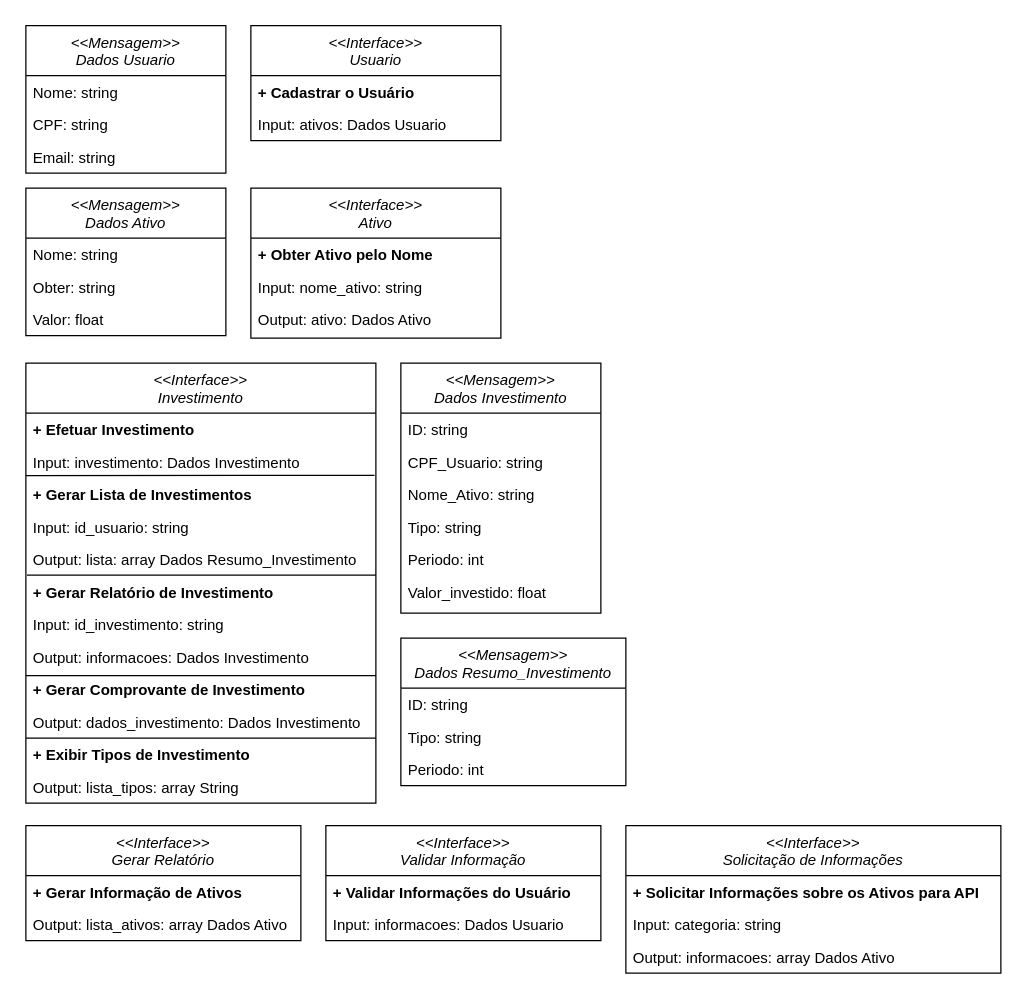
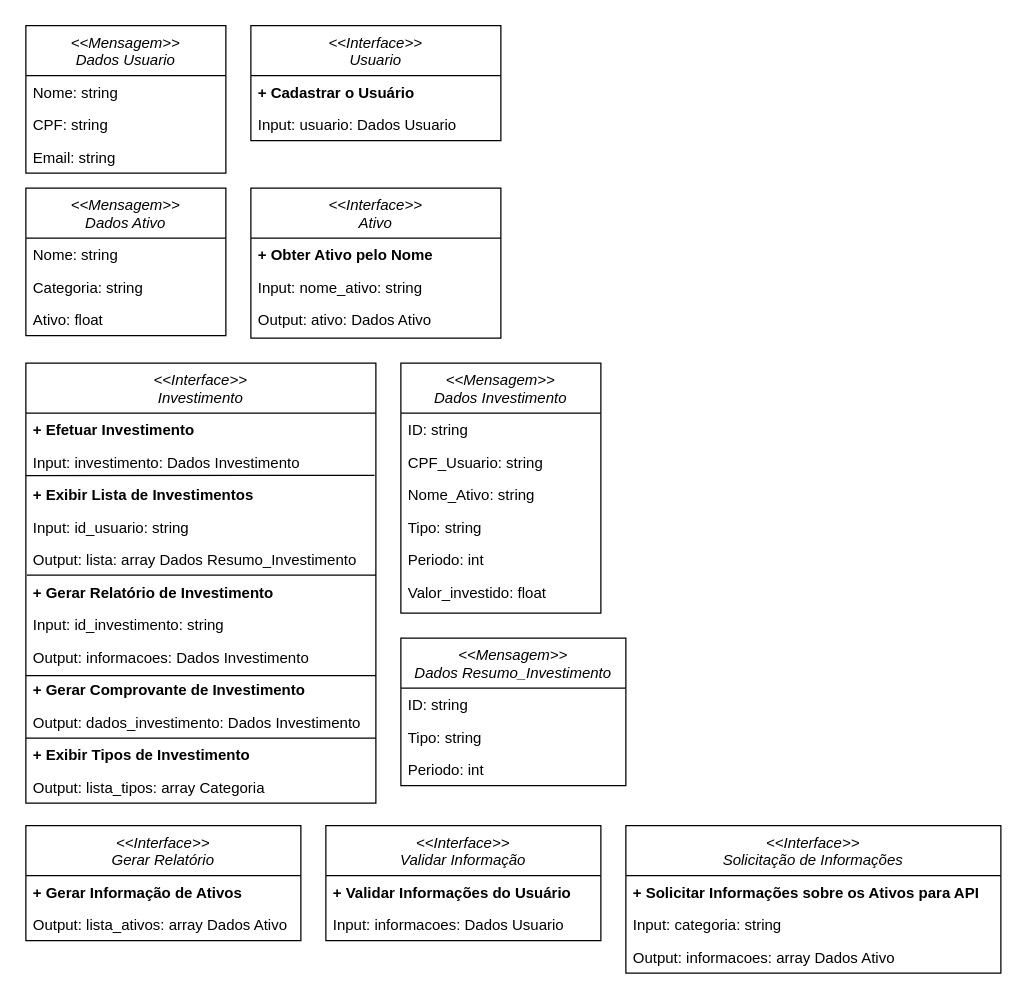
- <mxCell id="8" value="Input: ativos: Dados Usuario" style="text;align=left;verticalAlign=top;spacingLeft=4;spacingRight=4;overflow=hidden;rotatable=0;points=[[0,0.5],[1,0.5]];portConstraint=eastwest;rounded=0;shadow=0;html=0;" vertex="1" parent="6"><mxGeometry y="66" width="200" height="26" as="geometry" /></mxCell>
+ <mxCell id="8" value="Input: usuario: Dados Usuario" style="text;align=left;verticalAlign=top;spacingLeft=4;spacingRight=4;overflow=hidden;rotatable=0;points=[[0,0.5],[1,0.5]];portConstraint=eastwest;rounded=0;shadow=0;html=0;" vertex="1" parent="6"><mxGeometry y="66" width="200" height="26" as="geometry" /></mxCell>
- <mxCell id="11" value="Obter: string" style="text;align=left;verticalAlign=top;spacingLeft=4;spacingRight=4;overflow=hidden;rotatable=0;points=[[0,0.5],[1,0.5]];portConstraint=eastwest;rounded=0;shadow=0;html=0;" vertex="1" parent="9"><mxGeometry y="66" width="160" height="26" as="geometry" /></mxCell>
+ <mxCell id="11" value="Categoria: string" style="text;align=left;verticalAlign=top;spacingLeft=4;spacingRight=4;overflow=hidden;rotatable=0;points=[[0,0.5],[1,0.5]];portConstraint=eastwest;rounded=0;shadow=0;html=0;" vertex="1" parent="9"><mxGeometry y="66" width="160" height="26" as="geometry" /></mxCell>
- <mxCell id="12" value="Valor: float" style="text;align=left;verticalAlign=top;spacingLeft=4;spacingRight=4;overflow=hidden;rotatable=0;points=[[0,0.5],[1,0.5]];portConstraint=eastwest;rounded=0;shadow=0;html=0;" vertex="1" parent="9"><mxGeometry y="92" width="160" height="26" as="geometry" /></mxCell>
+ <mxCell id="12" value="Ativo: float" style="text;align=left;verticalAlign=top;spacingLeft=4;spacingRight=4;overflow=hidden;rotatable=0;points=[[0,0.5],[1,0.5]];portConstraint=eastwest;rounded=0;shadow=0;html=0;" vertex="1" parent="9"><mxGeometry y="92" width="160" height="26" as="geometry" /></mxCell>
- <mxCell id="28" value="+ Gerar Lista de Investimentos" style="text;align=left;verticalAlign=top;spacingLeft=4;spacingRight=4;overflow=hidden;rotatable=0;points=[[0,0.5],[1,0.5]];portConstraint=eastwest;fontStyle=1" vertex="1" parent="24"><mxGeometry y="92" width="280" height="26" as="geometry" /></mxCell>
+ <mxCell id="28" value="+ Exibir Lista de Investimentos" style="text;align=left;verticalAlign=top;spacingLeft=4;spacingRight=4;overflow=hidden;rotatable=0;points=[[0,0.5],[1,0.5]];portConstraint=eastwest;fontStyle=1" vertex="1" parent="24"><mxGeometry y="92" width="280" height="26" as="geometry" /></mxCell>
- <mxCell id="40" value="Output: lista_tipos: array String" style="text;align=left;verticalAlign=top;spacingLeft=4;spacingRight=4;overflow=hidden;rotatable=0;points=[[0,0.5],[1,0.5]];portConstraint=eastwest;rounded=0;shadow=0;html=0;" vertex="1" parent="24"><mxGeometry y="326" width="280" height="26" as="geometry" /></mxCell>
+ <mxCell id="40" value="Output: lista_tipos: array Categoria" style="text;align=left;verticalAlign=top;spacingLeft=4;spacingRight=4;overflow=hidden;rotatable=0;points=[[0,0.5],[1,0.5]];portConstraint=eastwest;rounded=0;shadow=0;html=0;" vertex="1" parent="24"><mxGeometry y="326" width="280" height="26" as="geometry" /></mxCell>
